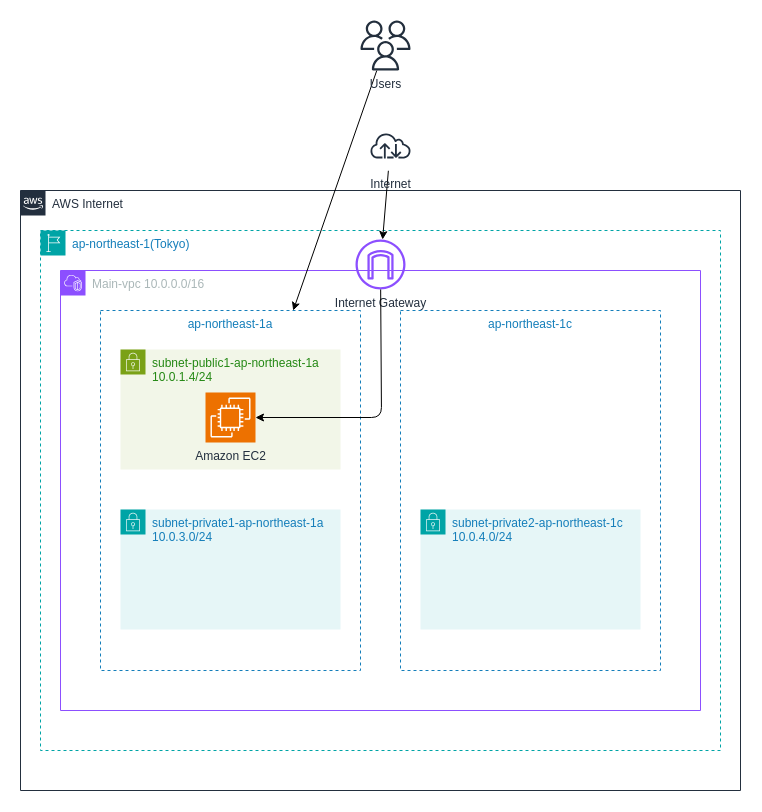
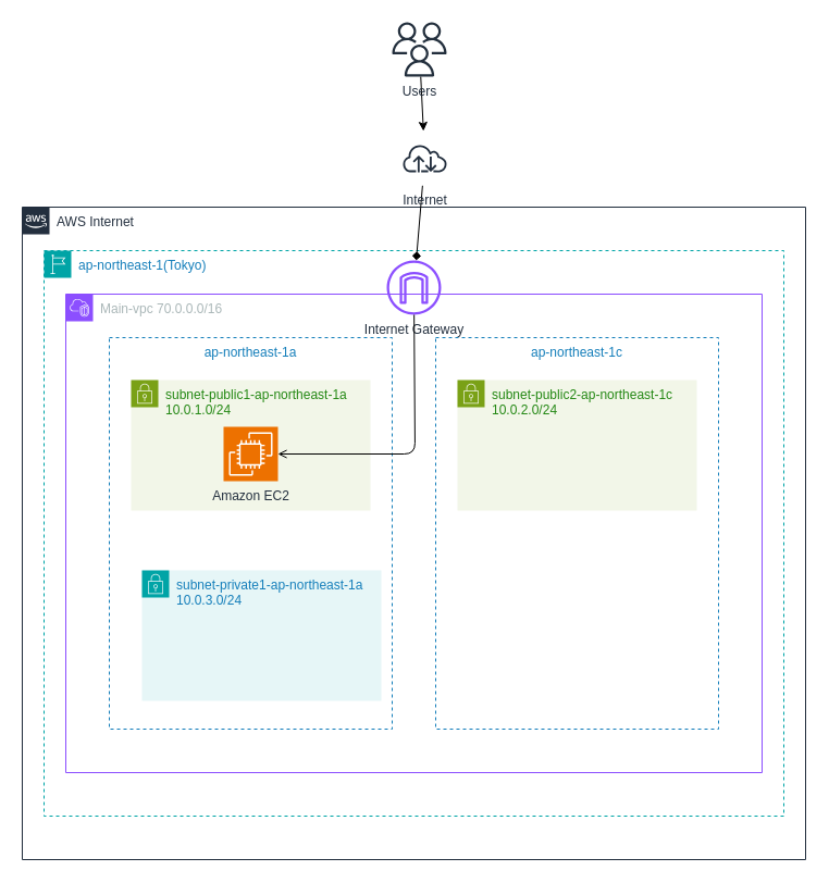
- <mxCell id="16" style="edgeStyle=none;html=1;" parent="1" source="17" target="5" edge="1"><mxGeometry relative="1" as="geometry" /></mxCell>
+ <mxCell id="16" style="edgeStyle=none;html=1;" parent="1" source="17" target="15" edge="1"><mxGeometry relative="1" as="geometry" /></mxCell>
- <mxCell id="14" style="edgeStyle=none;html=1;" parent="1" source="15" target="12" edge="1"><mxGeometry relative="1" as="geometry"><mxPoint x="400" y="95" as="targetPoint" /><Array as="points" /></mxGeometry></mxCell>
+ <mxCell id="14" style="edgeStyle=none;html=1;endArrow=diamond;" parent="1" source="15" target="12" edge="1"><mxGeometry relative="1" as="geometry"><mxPoint x="400" y="95" as="targetPoint" /><Array as="points" /></mxGeometry></mxCell>
- <mxCell id="4" value="Main-vpc 10.0.0.0/16" style="points=[[0,0],[0.25,0],[0.5,0],[0.75,0],[1,0],[1,0.25],[1,0.5],[1,0.75],[1,1],[0.75,1],[0.5,1],[0.25,1],[0,1],[0,0.75],[0,0.5],[0,0.25]];outlineConnect=0;gradientColor=none;html=1;whiteSpace=wrap;fontSize=12;fontStyle=0;container=1;pointerEvents=0;collapsible=0;recursiveResize=0;shape=mxgraph.aws4.group;grIcon=mxgraph.aws4.group_vpc2;strokeColor=#8C4FFF;fillColor=none;verticalAlign=top;align=left;spacingLeft=30;fontColor=#AAB7B8;dashed=0;" parent="3" vertex="1"><mxGeometry x="20" y="40" width="640" height="440" as="geometry" /></mxCell>
+ <mxCell id="4" value="Main-vpc 70.0.0.0/16" style="points=[[0,0],[0.25,0],[0.5,0],[0.75,0],[1,0],[1,0.25],[1,0.5],[1,0.75],[1,1],[0.75,1],[0.5,1],[0.25,1],[0,1],[0,0.75],[0,0.5],[0,0.25]];outlineConnect=0;gradientColor=none;html=1;whiteSpace=wrap;fontSize=12;fontStyle=0;container=1;pointerEvents=0;collapsible=0;recursiveResize=0;shape=mxgraph.aws4.group;grIcon=mxgraph.aws4.group_vpc2;strokeColor=#8C4FFF;fillColor=none;verticalAlign=top;align=left;spacingLeft=30;fontColor=#AAB7B8;dashed=0;" parent="3" vertex="1"><mxGeometry x="20" y="40" width="640" height="440" as="geometry" /></mxCell>
- <mxCell id="6" value="subnet-public1-ap-northeast-1a 10.0.1.4/24" style="points=[[0,0],[0.25,0],[0.5,0],[0.75,0],[1,0],[1,0.25],[1,0.5],[1,0.75],[1,1],[0.75,1],[0.5,1],[0.25,1],[0,1],[0,0.75],[0,0.5],[0,0.25]];outlineConnect=0;gradientColor=none;html=1;whiteSpace=wrap;fontSize=12;fontStyle=0;container=1;pointerEvents=0;collapsible=0;recursiveResize=0;shape=mxgraph.aws4.group;grIcon=mxgraph.aws4.group_security_group;grStroke=0;strokeColor=#7AA116;fillColor=#F2F6E8;verticalAlign=top;align=left;spacingLeft=30;fontColor=#248814;dashed=0;" parent="4" vertex="1"><mxGeometry x="60" y="79" width="220" height="120" as="geometry" /></mxCell>
+ <mxCell id="6" value="subnet-public1-ap-northeast-1a 10.0.1.0/24" style="points=[[0,0],[0.25,0],[0.5,0],[0.75,0],[1,0],[1,0.25],[1,0.5],[1,0.75],[1,1],[0.75,1],[0.5,1],[0.25,1],[0,1],[0,0.75],[0,0.5],[0,0.25]];outlineConnect=0;gradientColor=none;html=1;whiteSpace=wrap;fontSize=12;fontStyle=0;container=1;pointerEvents=0;collapsible=0;recursiveResize=0;shape=mxgraph.aws4.group;grIcon=mxgraph.aws4.group_security_group;grStroke=0;strokeColor=#7AA116;fillColor=#F2F6E8;verticalAlign=top;align=left;spacingLeft=30;fontColor=#248814;dashed=0;" parent="4" vertex="1"><mxGeometry x="60" y="79" width="220" height="120" as="geometry" /></mxCell>
+ <mxCell id="11" value="&lt;span style=&quot;color: rgb(36, 136, 20);&quot;&gt;subnet-public2-ap-northeast-1c 10.0.2.0/24&lt;/span&gt;" style="points=[[0,0],[0.25,0],[0.5,0],[0.75,0],[1,0],[1,0.25],[1,0.5],[1,0.75],[1,1],[0.75,1],[0.5,1],[0.25,1],[0,1],[0,0.75],[0,0.5],[0,0.25]];outlineConnect=0;gradientColor=none;html=1;whiteSpace=wrap;fontSize=12;fontStyle=0;container=1;pointerEvents=0;collapsible=0;recursiveResize=0;shape=mxgraph.aws4.group;grIcon=mxgraph.aws4.group_security_group;grStroke=0;strokeColor=#7AA116;fillColor=#F2F6E8;verticalAlign=top;align=left;spacingLeft=30;fontColor=#248814;dashed=0;" parent="4" vertex="1"><mxGeometry x="360" y="79" width="220" height="120" as="geometry" /></mxCell>
- <mxCell id="13" style="edgeStyle=none;html=1;entryX=1;entryY=0.5;entryDx=0;entryDy=0;entryPerimeter=0;" edge="1" parent="4" source="12" target="7"><mxGeometry relative="1" as="geometry"><Array as="points"><mxPoint x="321" y="147" /></Array></mxGeometry></mxCell>
+ <mxCell id="13" style="edgeStyle=none;html=1;entryX=1;entryY=0.5;entryDx=0;entryDy=0;entryPerimeter=0;endArrow=open;" edge="1" parent="4" source="12" target="7"><mxGeometry relative="1" as="geometry"><Array as="points"><mxPoint x="321" y="147" /></Array></mxGeometry></mxCell>
- <mxCell id="8" value="subnet-private1-ap-northeast-1a 10.0.3.0/24" style="points=[[0,0],[0.25,0],[0.5,0],[0.75,0],[1,0],[1,0.25],[1,0.5],[1,0.75],[1,1],[0.75,1],[0.5,1],[0.25,1],[0,1],[0,0.75],[0,0.5],[0,0.25]];outlineConnect=0;gradientColor=none;html=1;whiteSpace=wrap;fontSize=12;fontStyle=0;container=1;pointerEvents=0;collapsible=0;recursiveResize=0;shape=mxgraph.aws4.group;grIcon=mxgraph.aws4.group_security_group;grStroke=0;strokeColor=#00A4A6;fillColor=#E6F6F7;verticalAlign=top;align=left;spacingLeft=30;fontColor=#147EBA;dashed=0;" parent="4" vertex="1"><mxGeometry x="60" y="239" width="220" height="120" as="geometry" /></mxCell>
+ <mxCell id="8" value="subnet-private1-ap-northeast-1a 10.0.3.0/24" style="points=[[0,0],[0.25,0],[0.5,0],[0.75,0],[1,0],[1,0.25],[1,0.5],[1,0.75],[1,1],[0.75,1],[0.5,1],[0.25,1],[0,1],[0,0.75],[0,0.5],[0,0.25]];outlineConnect=0;gradientColor=none;html=1;whiteSpace=wrap;fontSize=12;fontStyle=0;container=1;pointerEvents=0;collapsible=0;recursiveResize=0;shape=mxgraph.aws4.group;grIcon=mxgraph.aws4.group_security_group;grStroke=0;strokeColor=#00A4A6;fillColor=#E6F6F7;verticalAlign=top;align=left;spacingLeft=30;fontColor=#147EBA;dashed=0;" parent="4" vertex="1"><mxGeometry x="70" y="254" width="220" height="120" as="geometry" /></mxCell>
- <mxCell id="10" value="&lt;span style=&quot;color: rgb(20, 126, 186);&quot;&gt;subnet-private2-ap-northeast-1c 10.0.4.0/24&lt;/span&gt;" style="points=[[0,0],[0.25,0],[0.5,0],[0.75,0],[1,0],[1,0.25],[1,0.5],[1,0.75],[1,1],[0.75,1],[0.5,1],[0.25,1],[0,1],[0,0.75],[0,0.5],[0,0.25]];outlineConnect=0;gradientColor=none;html=1;whiteSpace=wrap;fontSize=12;fontStyle=0;container=1;pointerEvents=0;collapsible=0;recursiveResize=0;shape=mxgraph.aws4.group;grIcon=mxgraph.aws4.group_security_group;grStroke=0;strokeColor=#00A4A6;fillColor=#E6F6F7;verticalAlign=top;align=left;spacingLeft=30;fontColor=#147EBA;dashed=0;" parent="4" vertex="1"><mxGeometry x="360" y="239" width="220" height="120" as="geometry" /></mxCell>
